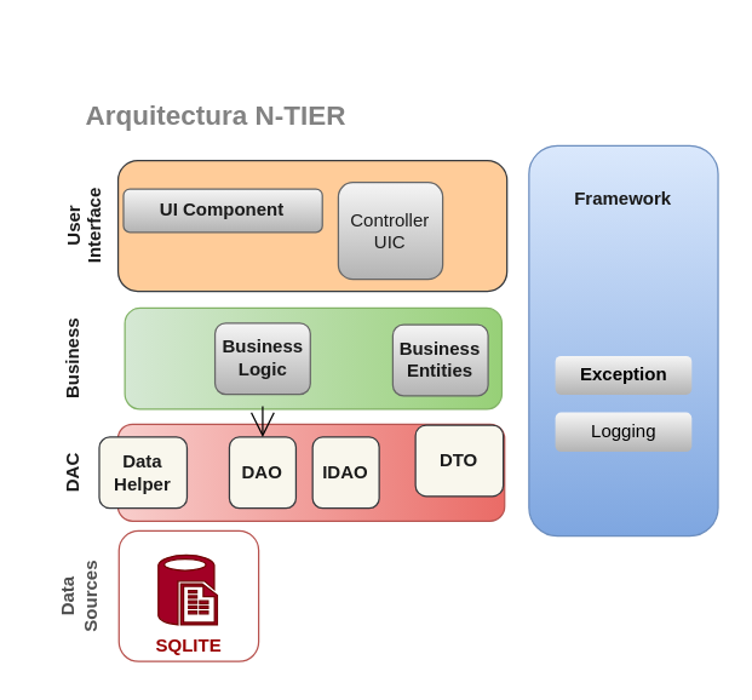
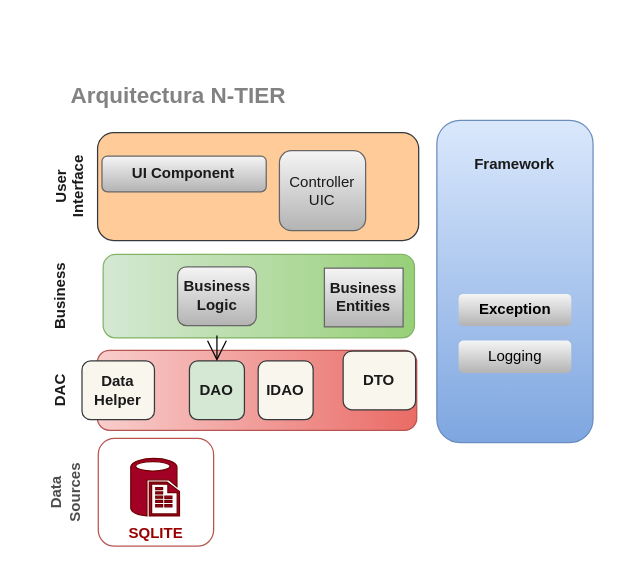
- <mxCell id="16" value="&lt;font color=&quot;#1a1a1a&quot;&gt;&lt;b&gt;Business Entities&lt;/b&gt;&lt;/font&gt;" style="rounded=1;whiteSpace=wrap;html=1;fillColor=#f5f5f5;strokeColor=#666666;gradientColor=#b3b3b3;" vertex="1" parent="1"><mxGeometry x="259.12" y="213.81" width="63" height="47" as="geometry" /></mxCell>
+ <mxCell id="16" value="&lt;font color=&quot;#1a1a1a&quot;&gt;&lt;b&gt;Business Entities&lt;/b&gt;&lt;/font&gt;" style="whiteSpace=wrap;html=1;fillColor=#f5f5f5;strokeColor=#666666;gradientColor=#b3b3b3;rounded=0;" vertex="1" parent="1"><mxGeometry x="259.12" y="213.81" width="63" height="47" as="geometry" /></mxCell>
- <mxCell id="9" value="&lt;font color=&quot;#1a1a1a&quot;&gt;&lt;b&gt;DAO&lt;/b&gt;&lt;br&gt;&lt;/font&gt;" style="rounded=1;whiteSpace=wrap;html=1;fillColor=#f9f7ed;strokeColor=#36393d;" vertex="1" parent="1"><mxGeometry x="151.12" y="288.08" width="44" height="47" as="geometry" /></mxCell>
+ <mxCell id="9" value="&lt;font color=&quot;#1a1a1a&quot;&gt;&lt;b&gt;DAO&lt;/b&gt;&lt;br&gt;&lt;/font&gt;" style="rounded=1;whiteSpace=wrap;html=1;fillColor=#d5e8d4;strokeColor=#36393d;" vertex="1" parent="1"><mxGeometry x="151.12" y="288.08" width="44" height="47" as="geometry" /></mxCell>
